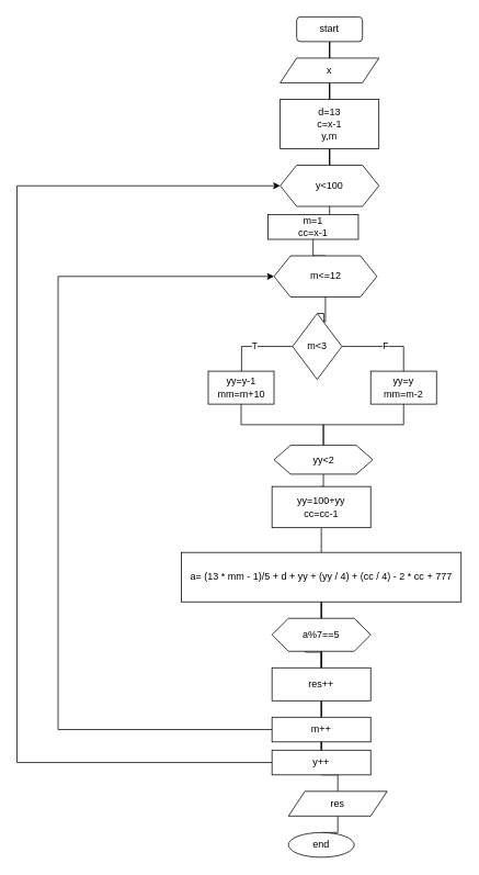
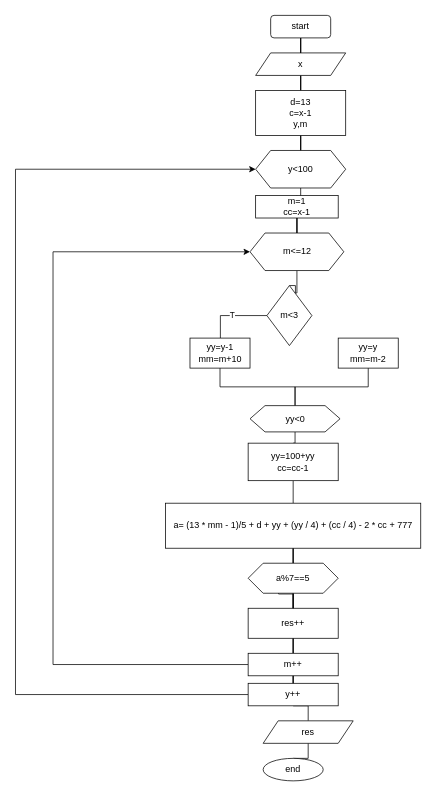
- <mxCell id="11" value="m=1&lt;br&gt;cc=x-1" style="whiteSpace=wrap;html=1;" vertex="1" parent="1"><mxGeometry x="325" y="260" width="110" height="30" as="geometry" /></mxCell>
+ <mxCell id="11" value="m=1&lt;br&gt;cc=x-1" style="whiteSpace=wrap;html=1;" vertex="1" parent="1"><mxGeometry x="340" y="260" width="110" height="30" as="geometry" /></mxCell>
- <mxCell id="15" value="F" style="edgeStyle=orthogonalEdgeStyle;rounded=0;orthogonalLoop=1;jettySize=auto;html=1;endArrow=none;endFill=0;" edge="1" parent="1" source="16" target="20"><mxGeometry relative="1" as="geometry"><Array as="points"><mxPoint x="490" y="420" /></Array></mxGeometry></mxCell>
- <mxCell id="40" value="yy&amp;lt;2" style="shape=hexagon;perimeter=hexagonPerimeter2;whiteSpace=wrap;html=1;fixedSize=1;" vertex="1" parent="1"><mxGeometry x="332.5" y="540" width="120" height="35" as="geometry" /></mxCell>
+ <mxCell id="40" value="yy&amp;lt;0" style="shape=hexagon;perimeter=hexagonPerimeter2;whiteSpace=wrap;html=1;fixedSize=1;" vertex="1" parent="1"><mxGeometry x="332.5" y="540" width="120" height="35" as="geometry" /></mxCell>
